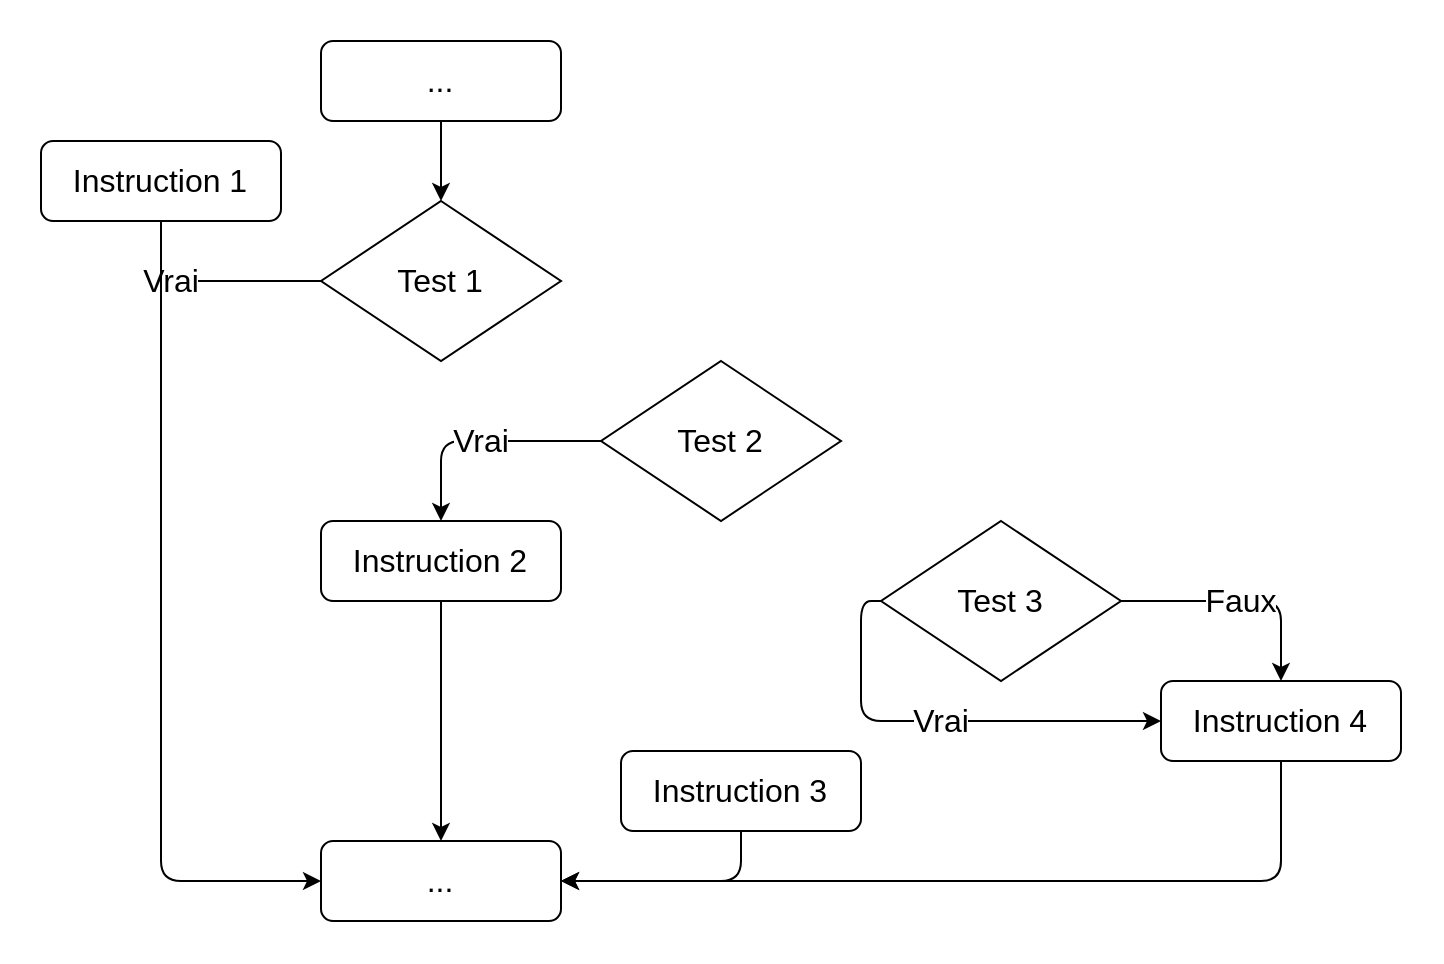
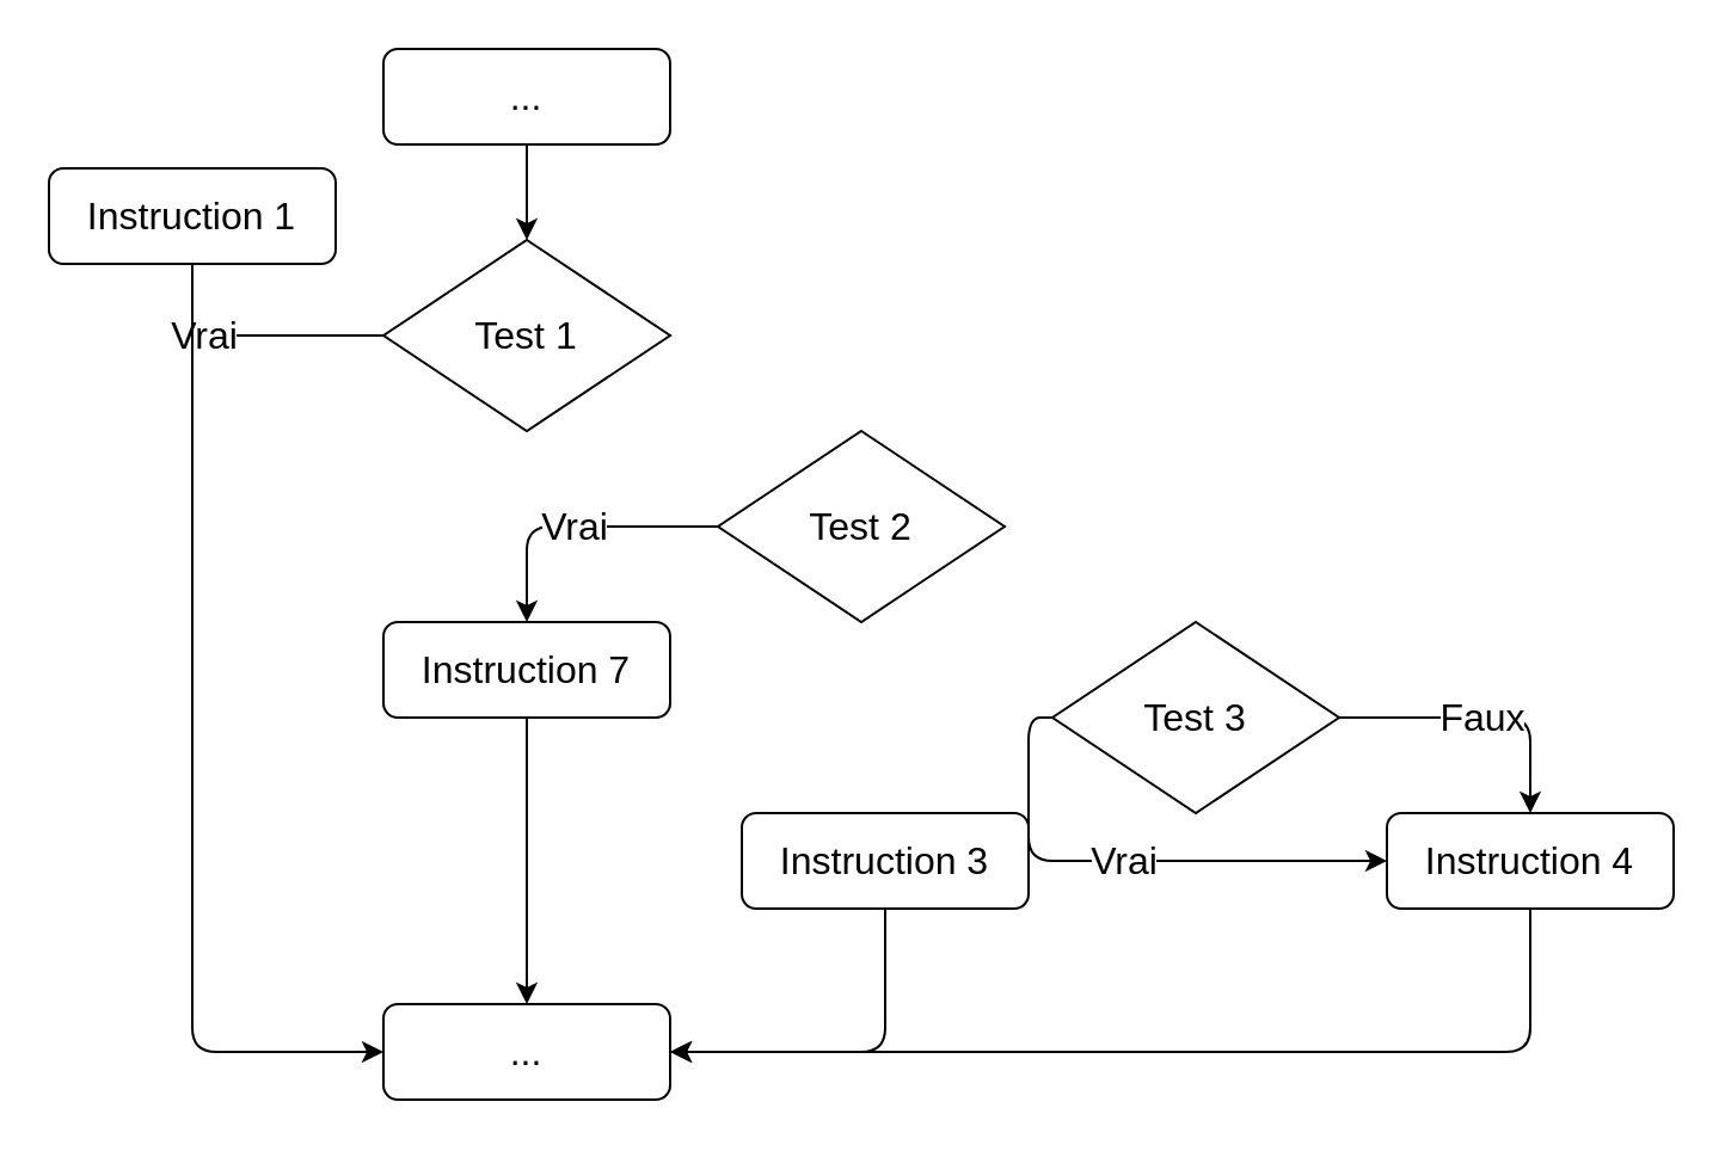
- <mxCell id="8" value="Instruction 2" style="rounded=1;whiteSpace=wrap;html=1;fontSize=16;" vertex="1" parent="1"><mxGeometry x="160" y="260" width="120" height="40" as="geometry" /></mxCell>
+ <mxCell id="8" value="Instruction 7" style="rounded=1;whiteSpace=wrap;html=1;fontSize=16;" vertex="1" parent="1"><mxGeometry x="160" y="260" width="120" height="40" as="geometry" /></mxCell>
- <mxCell id="10" value="Instruction 3" style="rounded=1;whiteSpace=wrap;html=1;fontSize=16;" vertex="1" parent="1"><mxGeometry x="310" y="375" width="120" height="40" as="geometry" /></mxCell>
+ <mxCell id="10" value="Instruction 3" style="rounded=1;whiteSpace=wrap;html=1;fontSize=16;" vertex="1" parent="1"><mxGeometry x="310" y="340" width="120" height="40" as="geometry" /></mxCell>
